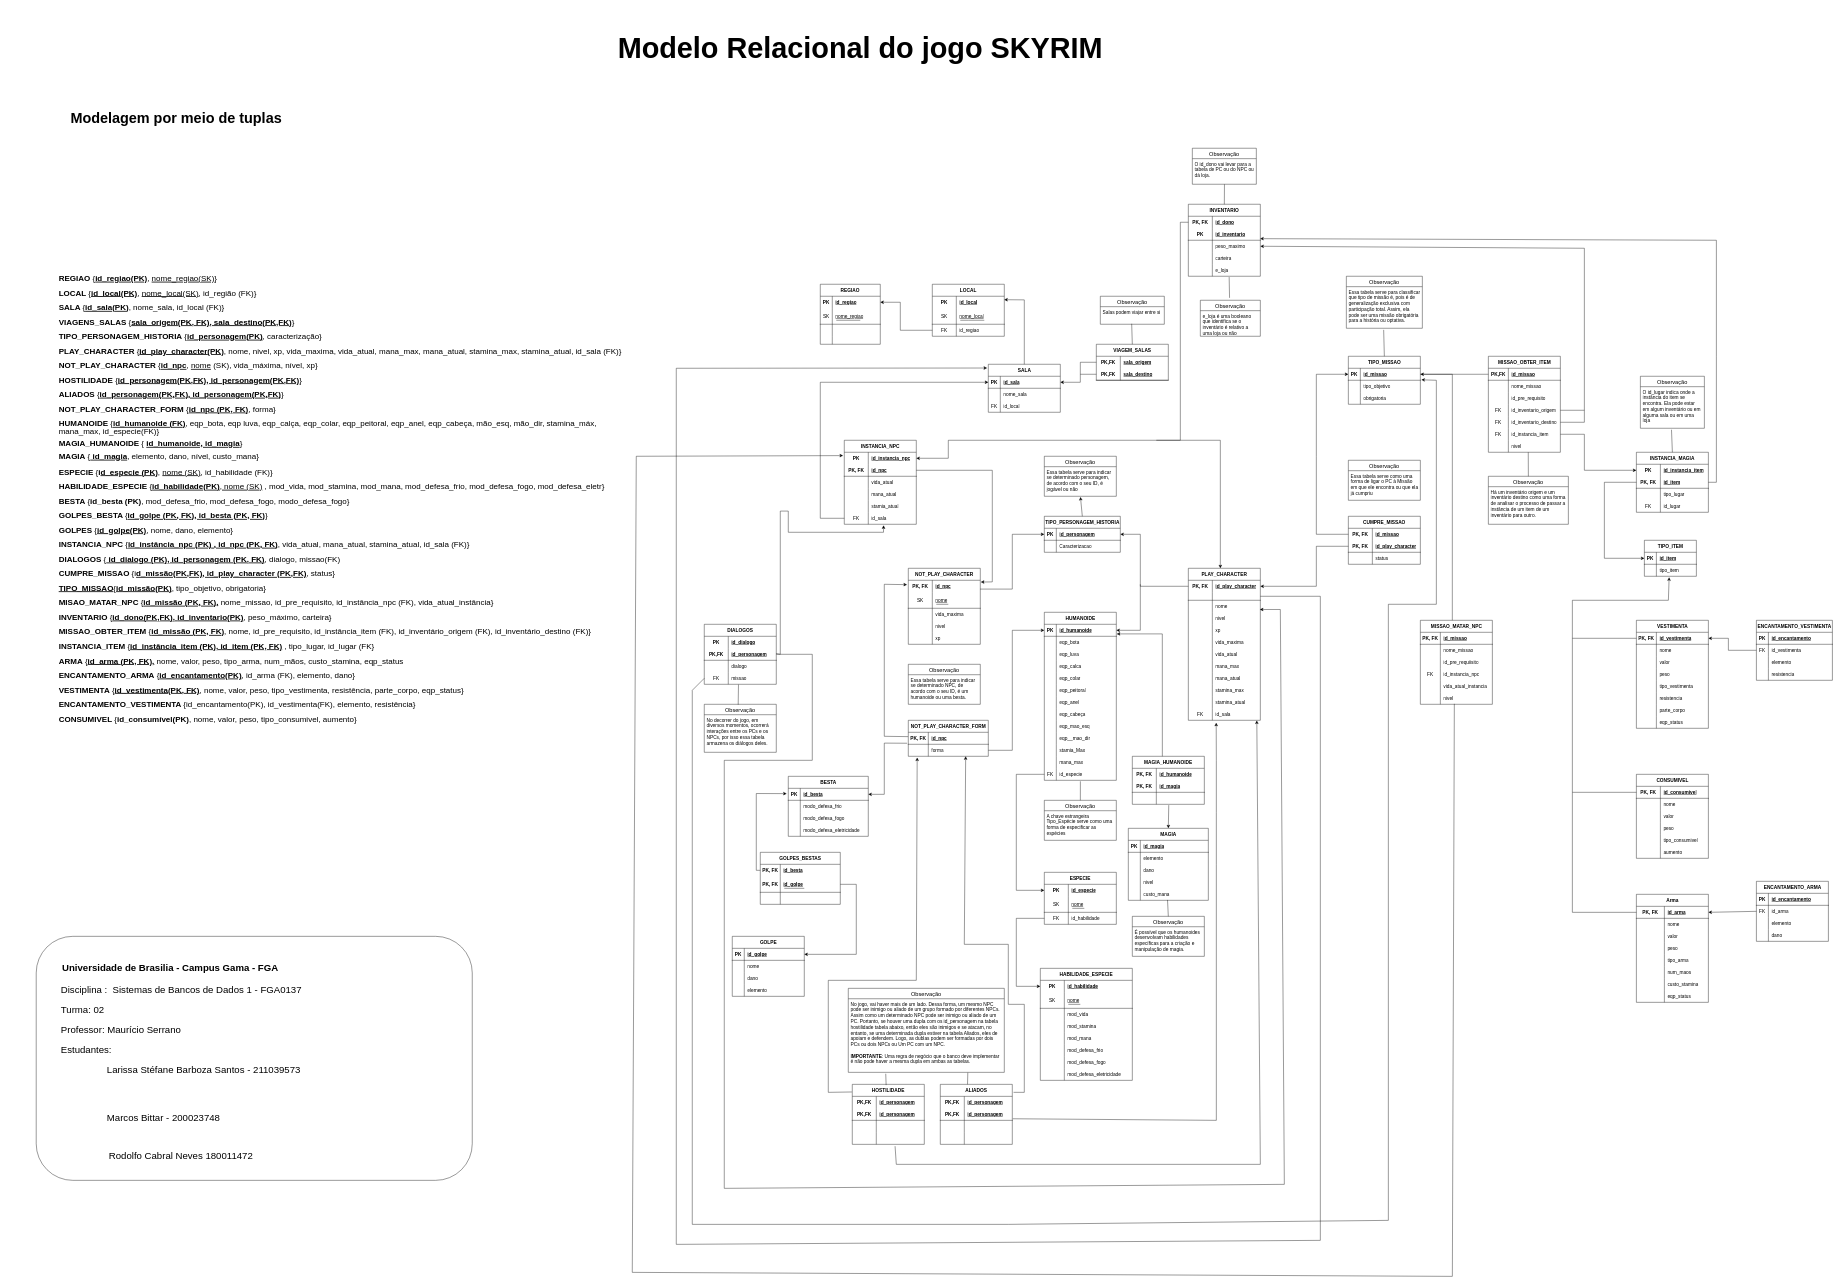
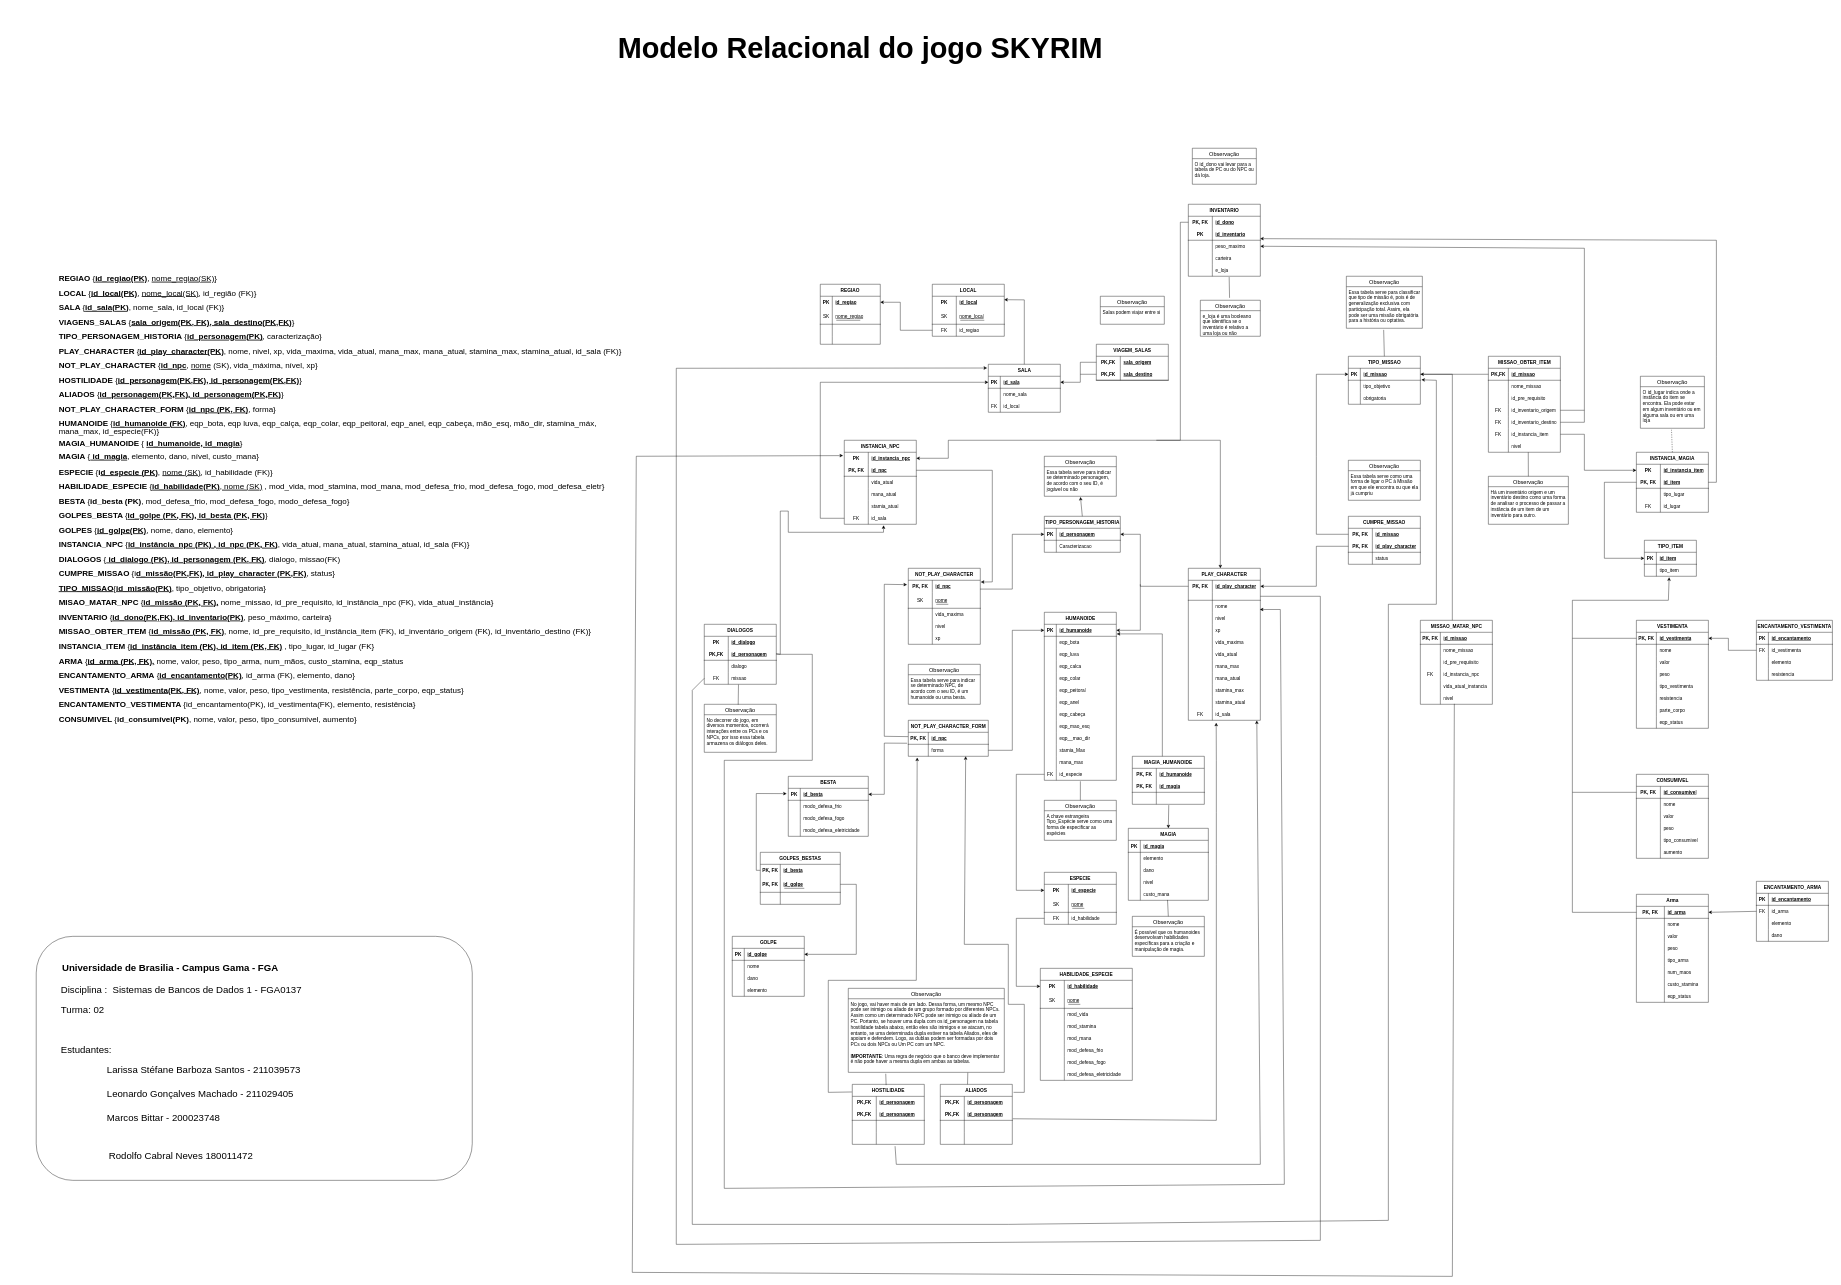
- <mxCell id="486" value="&lt;font style=&quot;font-size: 36px;&quot;&gt;&lt;b&gt;Modelagem por meio de tuplas&lt;/b&gt;&lt;/font&gt;" style="text;html=1;strokeColor=none;fillColor=none;align=center;verticalAlign=middle;whiteSpace=wrap;rounded=0;" parent="1" vertex="1"><mxGeometry x="60" y="280" width="760" height="30" as="geometry" /></mxCell>
- <mxCell id="263" value="" style="endArrow=none;html=1;rounded=0;exitX=0.5;exitY=0;exitDx=0;exitDy=0;entryX=0.502;entryY=1.003;entryDx=0;entryDy=0;entryPerimeter=0;" parent="1" source="137" target="154" edge="1"><mxGeometry width="50" height="50" relative="1" as="geometry"><mxPoint x="3100" y="410" as="sourcePoint" /><mxPoint x="3150" y="360" as="targetPoint" /></mxGeometry></mxCell>
- <mxCell id="508" value="" style="endArrow=none;html=1;rounded=0;exitX=0.5;exitY=0;exitDx=0;exitDy=0;entryX=0.49;entryY=0.971;entryDx=0;entryDy=0;entryPerimeter=0;" parent="1" source="497" target="507" edge="1"><mxGeometry width="50" height="50" relative="1" as="geometry"><mxPoint x="2600" y="720" as="sourcePoint" /><mxPoint x="2650" y="670" as="targetPoint" /></mxGeometry></mxCell>
- <mxCell id="266" value="" style="endArrow=none;html=1;rounded=0;exitX=0.5;exitY=0;exitDx=0;exitDy=0;entryX=0.486;entryY=1.035;entryDx=0;entryDy=0;entryPerimeter=0;" parent="1" source="250" target="265" edge="1"><mxGeometry width="50" height="50" relative="1" as="geometry"><mxPoint x="4190" y="1300" as="sourcePoint" /><mxPoint x="4240" y="1250" as="targetPoint" /></mxGeometry></mxCell>
+ <mxCell id="266" value="" style="endArrow=none;html=1;rounded=0;exitX=0.5;exitY=0;exitDx=0;exitDy=0;entryX=0.486;entryY=1.035;entryDx=0;entryDy=0;entryPerimeter=0;dashed=1;" parent="1" source="250" target="265" edge="1"><mxGeometry width="50" height="50" relative="1" as="geometry"><mxPoint x="4190" y="1300" as="sourcePoint" /><mxPoint x="4240" y="1250" as="targetPoint" /></mxGeometry></mxCell>
- <mxCell id="490" value="&lt;span style=&quot;font-size: 24px;&quot;&gt;Professor: Maurício Serrano&lt;/span&gt;" style="text;html=1;strokeColor=none;fillColor=none;align=left;verticalAlign=middle;whiteSpace=wrap;rounded=0;" parent="1" vertex="1"><mxGeometry x="150" y="2560" width="500" height="30" as="geometry" /></mxCell>
+ <mxCell id="493" value="&lt;span style=&quot;font-size: 24px;&quot;&gt;Leonardo Gonçalves Machado - 211029405&lt;/span&gt;" style="text;html=1;strokeColor=none;fillColor=none;align=left;verticalAlign=middle;whiteSpace=wrap;rounded=0;" parent="1" vertex="1"><mxGeometry x="265" y="2720" width="555" height="30" as="geometry" /></mxCell>
